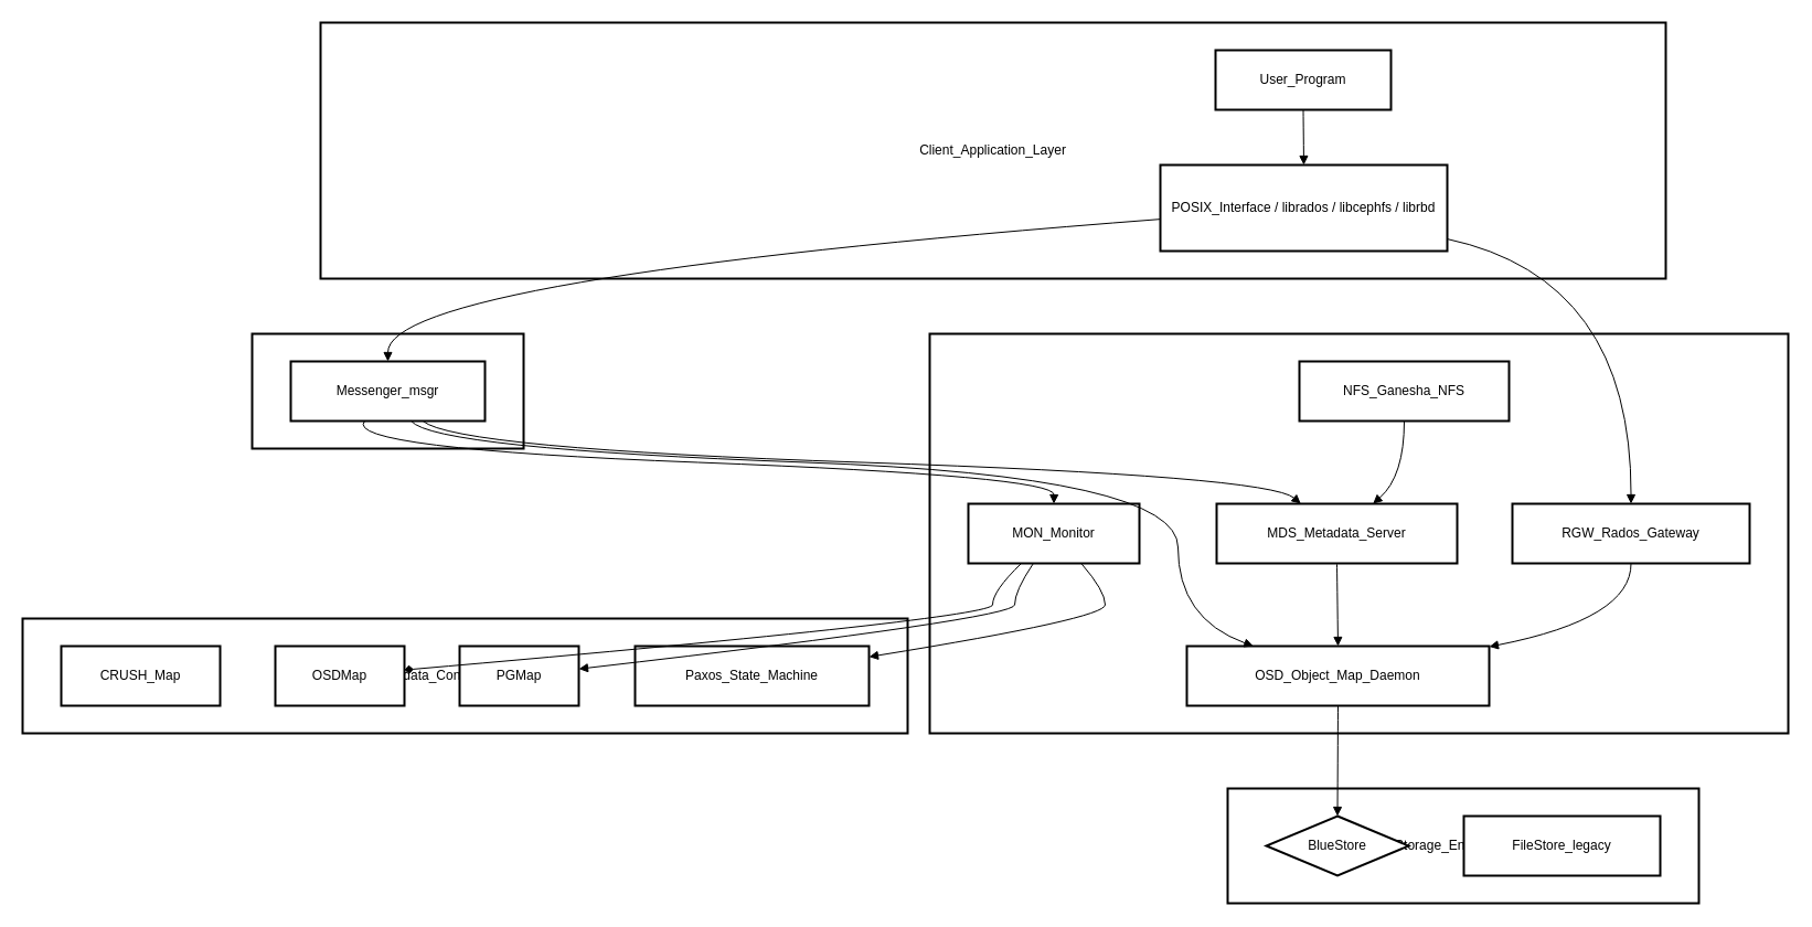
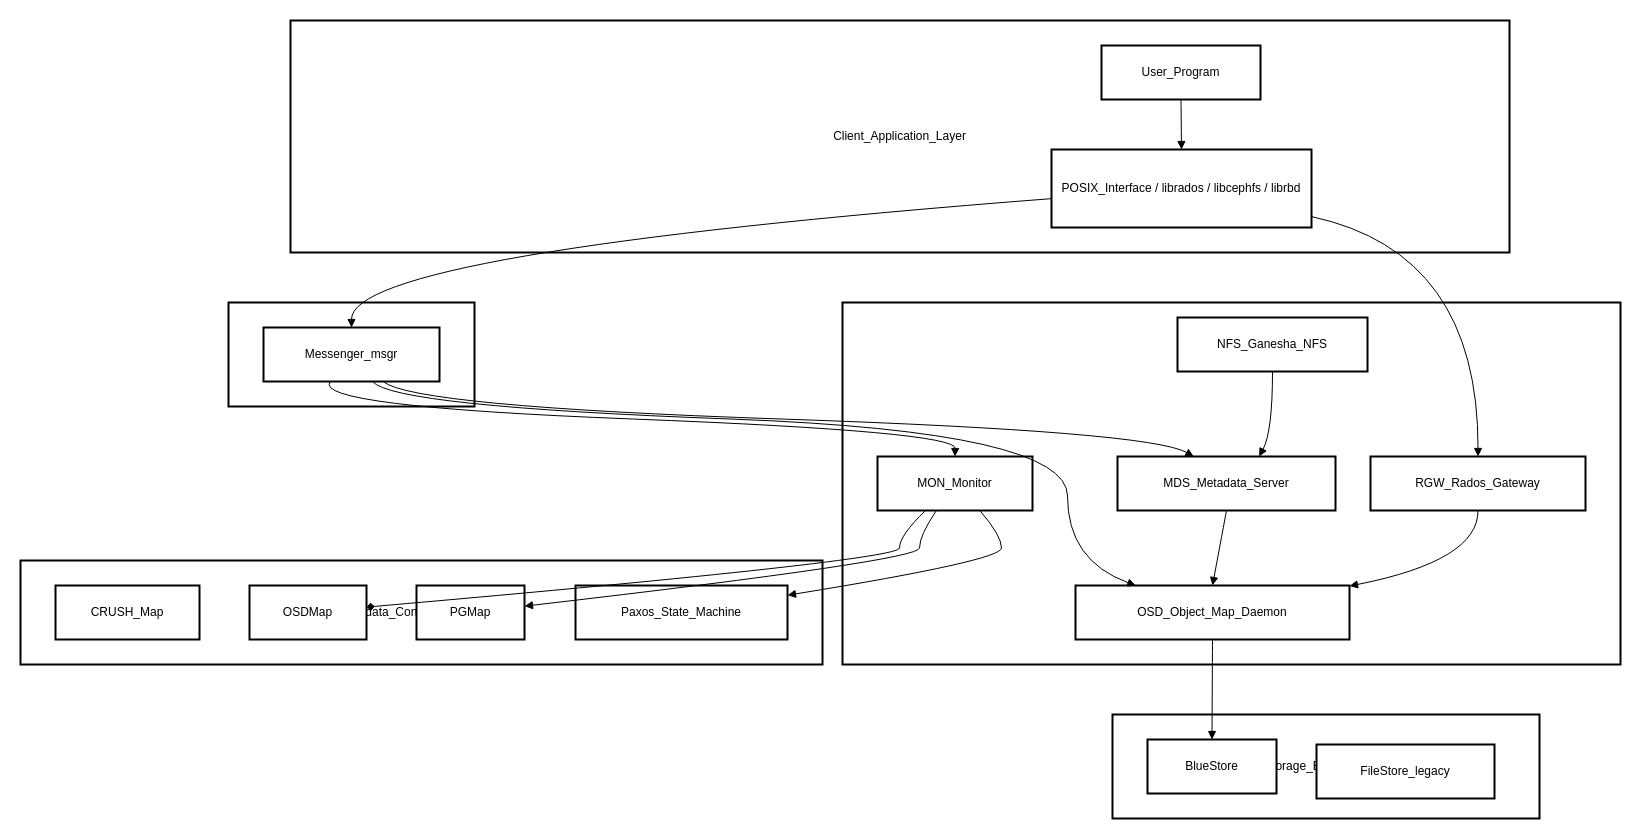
- <mxCell id="14" value="NFS_Ganesha_NFS" style="whiteSpace=wrap;strokeWidth=2;" vertex="1" parent="1"><mxGeometry x="1177" y="327" width="190" height="54" as="geometry" /></mxCell>
+ <mxCell id="14" value="NFS_Ganesha_NFS" style="whiteSpace=wrap;strokeWidth=2;" vertex="1" parent="1"><mxGeometry x="1177" y="317" width="190" height="54" as="geometry" /></mxCell>
- <mxCell id="12" value="MDS_Metadata_Server" style="whiteSpace=wrap;strokeWidth=2;" vertex="1" parent="1"><mxGeometry x="1102" y="456" width="218" height="54" as="geometry" /></mxCell>
+ <mxCell id="12" value="MDS_Metadata_Server" style="whiteSpace=wrap;strokeWidth=2;" vertex="1" parent="1"><mxGeometry x="1117" y="456" width="218" height="54" as="geometry" /></mxCell>
- <mxCell id="15" value="BlueStore" style="rhombus;whiteSpace=wrap;strokeWidth=2;" vertex="1" parent="1"><mxGeometry x="1147" y="739" width="129" height="54" as="geometry" /></mxCell>
+ <mxCell id="15" value="BlueStore" style="whiteSpace=wrap;strokeWidth=2;" vertex="1" parent="1"><mxGeometry x="1147" y="739" width="129" height="54" as="geometry" /></mxCell>
- <mxCell id="16" value="FileStore_legacy" style="whiteSpace=wrap;strokeWidth=2;" vertex="1" parent="1"><mxGeometry x="1326" y="739" width="178" height="54" as="geometry" /></mxCell>
+ <mxCell id="16" value="FileStore_legacy" style="whiteSpace=wrap;strokeWidth=2;" vertex="1" parent="1"><mxGeometry x="1316" y="744" width="178" height="54" as="geometry" /></mxCell>
